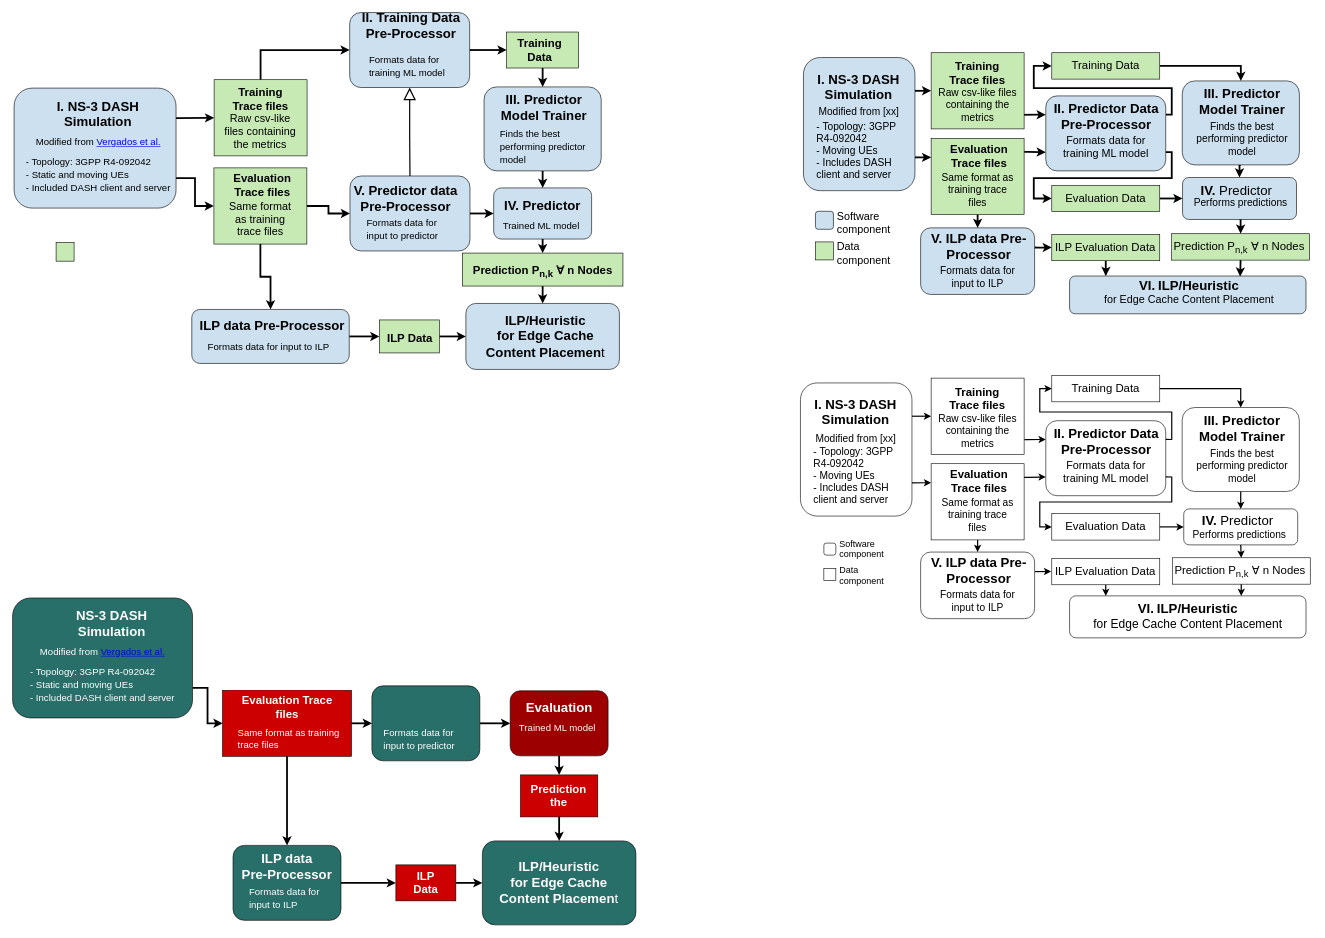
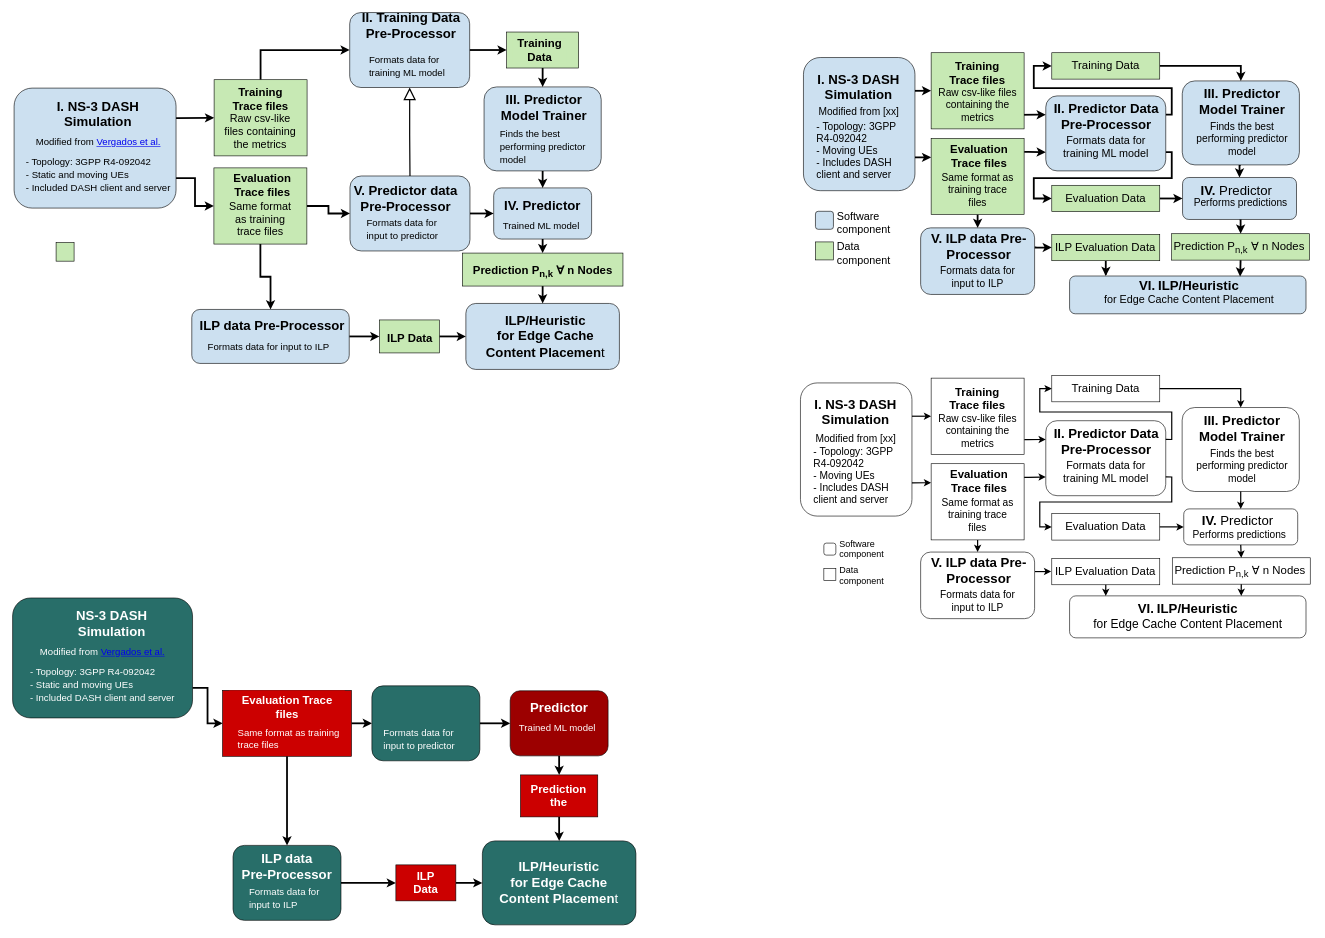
- <mxCell id="63" value="&lt;span style=&quot;font-size: 22px&quot;&gt;&lt;b&gt;Evaluation&lt;/b&gt;&lt;/span&gt;" style="text;html=1;strokeColor=none;fillColor=#9C0000;align=center;verticalAlign=middle;whiteSpace=wrap;rounded=0;fontSize=18;fontColor=#FFFFFF;" parent="1" vertex="1"><mxGeometry x="856.68" y="1160" width="150" height="40" as="geometry" /></mxCell>
+ <mxCell id="63" value="&lt;span style=&quot;font-size: 22px&quot;&gt;&lt;b&gt;Predictor&lt;/b&gt;&lt;/span&gt;" style="text;html=1;strokeColor=none;fillColor=#9C0000;align=center;verticalAlign=middle;whiteSpace=wrap;rounded=0;fontSize=18;fontColor=#FFFFFF;" parent="1" vertex="1"><mxGeometry x="856.68" y="1160" width="150" height="40" as="geometry" /></mxCell>
